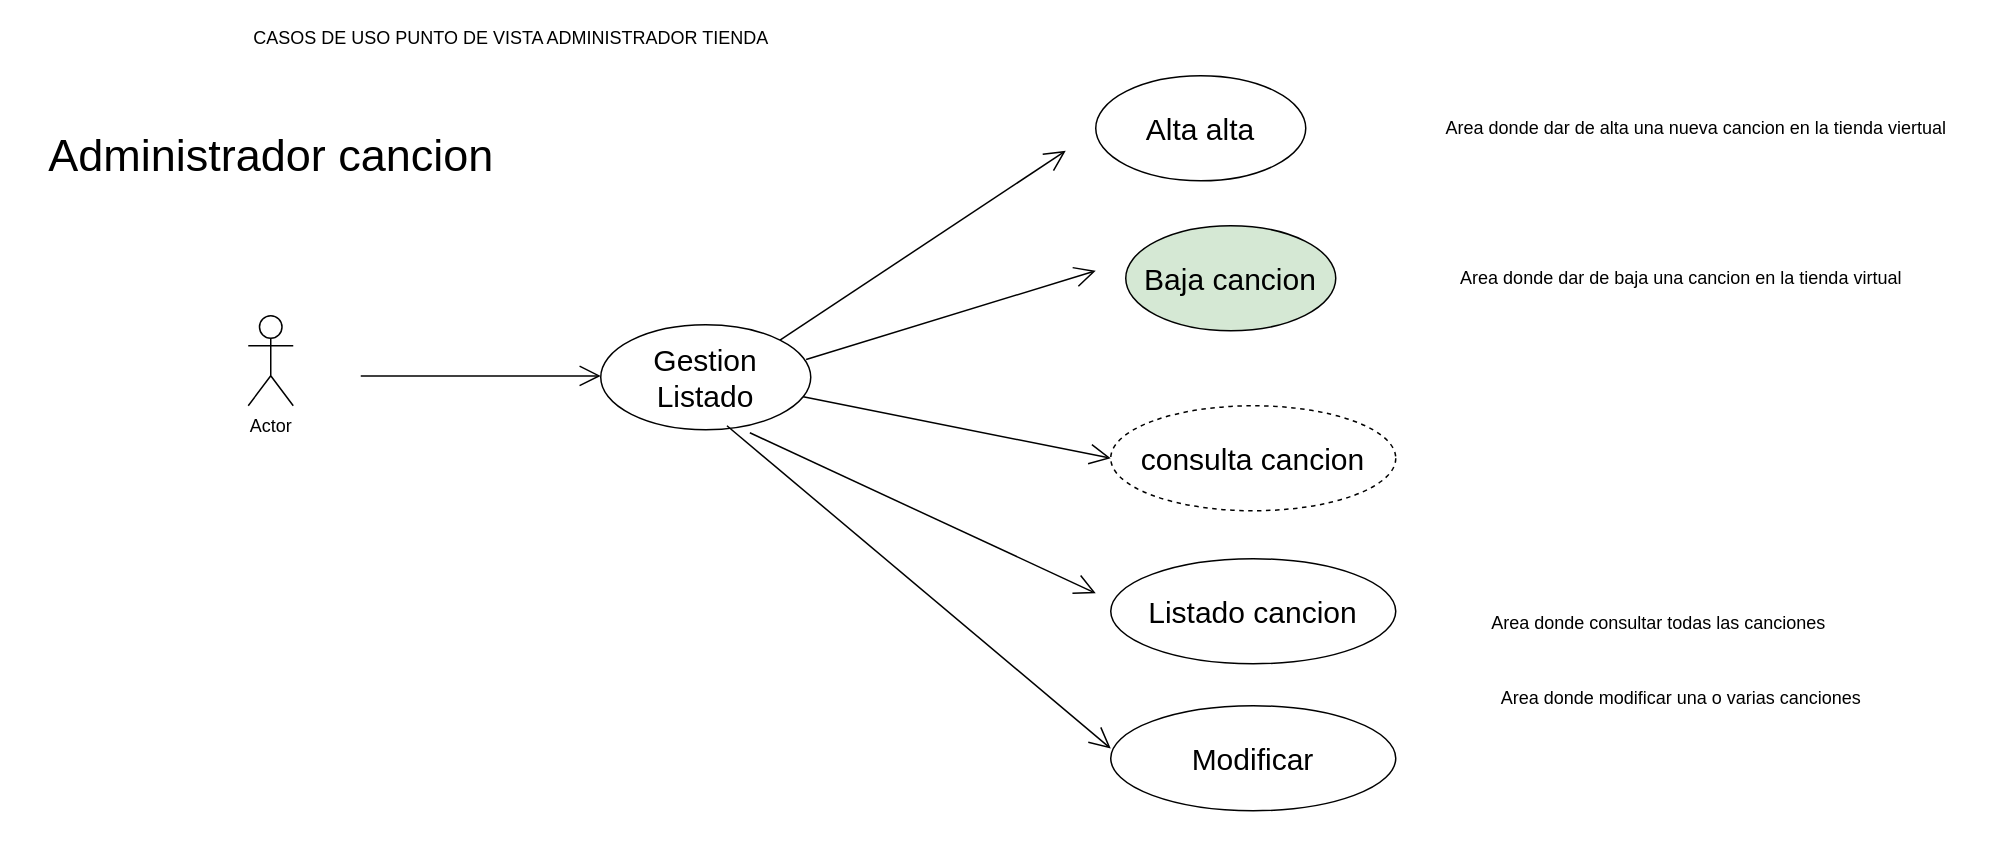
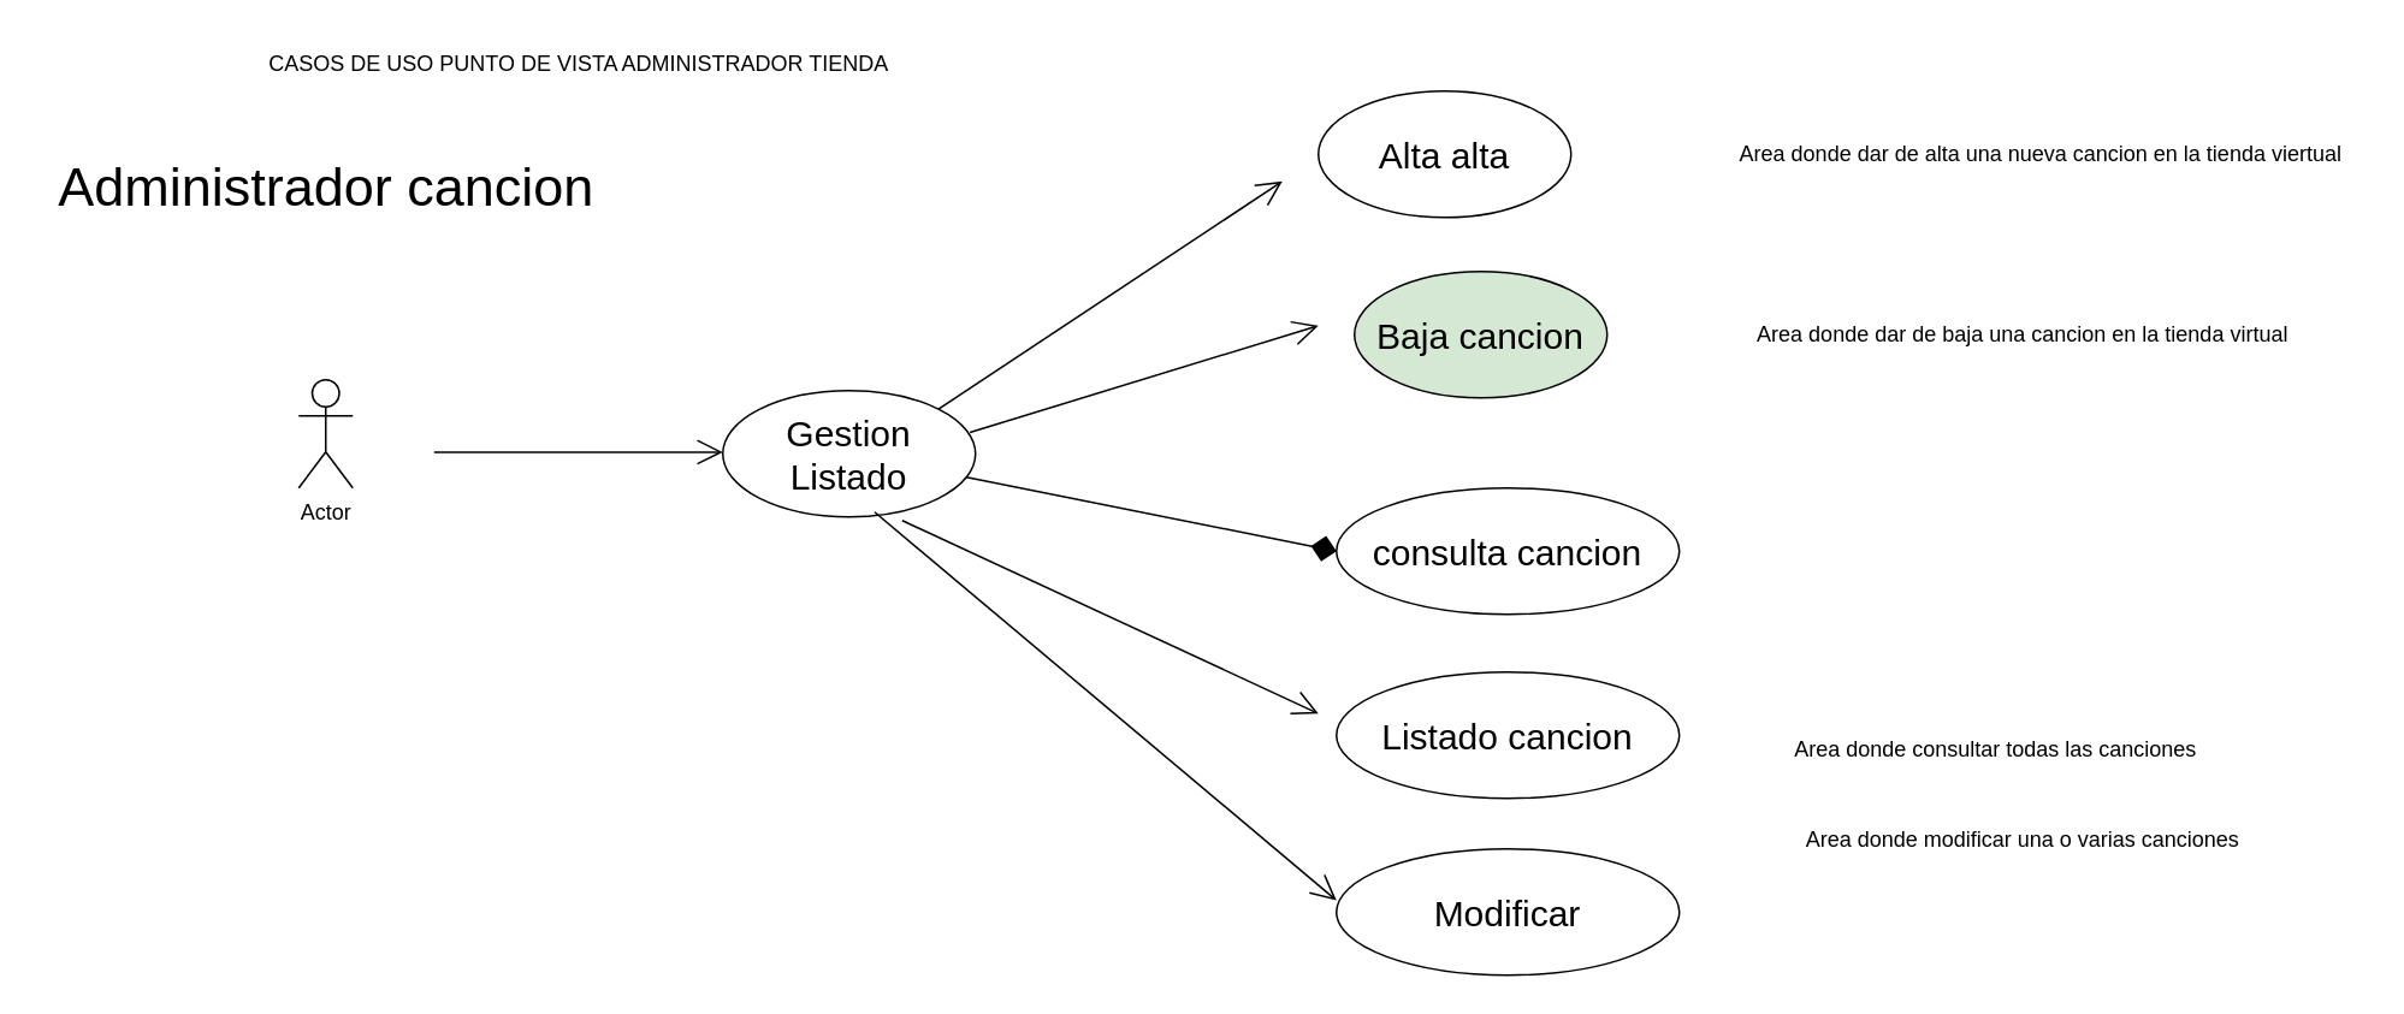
- <mxCell id="5" value="CASOS DE USO PUNTO DE VISTA ADMINISTRADOR TIENDA" style="text;html=1;align=center;verticalAlign=middle;resizable=0;points=[];autosize=1;strokeColor=none;fillColor=none;" parent="1" vertex="1"><mxGeometry x="165" y="10" width="350" height="30" as="geometry" /></mxCell>
+ <mxCell id="5" value="CASOS DE USO PUNTO DE VISTA ADMINISTRADOR TIENDA" style="text;html=1;align=center;verticalAlign=middle;resizable=0;points=[];autosize=1;strokeColor=none;fillColor=none;" parent="1" vertex="1"><mxGeometry x="145" y="20" width="350" height="30" as="geometry" /></mxCell>
- <mxCell id="12" value="" style="endArrow=open;endFill=1;endSize=12;html=1;rounded=0;entryX=0;entryY=0.5;entryDx=0;entryDy=0;" parent="1" source="6" target="11" edge="1"><mxGeometry width="160" relative="1" as="geometry"><mxPoint x="520" y="276" as="sourcePoint" /><mxPoint x="680" y="226" as="targetPoint" /><Array as="points" /></mxGeometry></mxCell>
+ <mxCell id="12" value="" style="endArrow=diamond;endFill=1;endSize=12;html=1;rounded=0;entryX=0;entryY=0.5;entryDx=0;entryDy=0;" parent="1" source="6" target="11" edge="1"><mxGeometry width="160" relative="1" as="geometry"><mxPoint x="520" y="276" as="sourcePoint" /><mxPoint x="680" y="226" as="targetPoint" /><Array as="points" /></mxGeometry></mxCell>
- <mxCell id="11" value="&lt;div style=&quot;font-size: 20px;&quot;&gt;consulta cancion&lt;/div&gt;" style="ellipse;whiteSpace=wrap;html=1;dashed=1;" parent="1" vertex="1"><mxGeometry x="740" y="270" width="190" height="70" as="geometry" /></mxCell>
+ <mxCell id="11" value="&lt;div style=&quot;font-size: 20px;&quot;&gt;consulta cancion&lt;/div&gt;" style="ellipse;whiteSpace=wrap;html=1;" parent="1" vertex="1"><mxGeometry x="740" y="270" width="190" height="70" as="geometry" /></mxCell>
